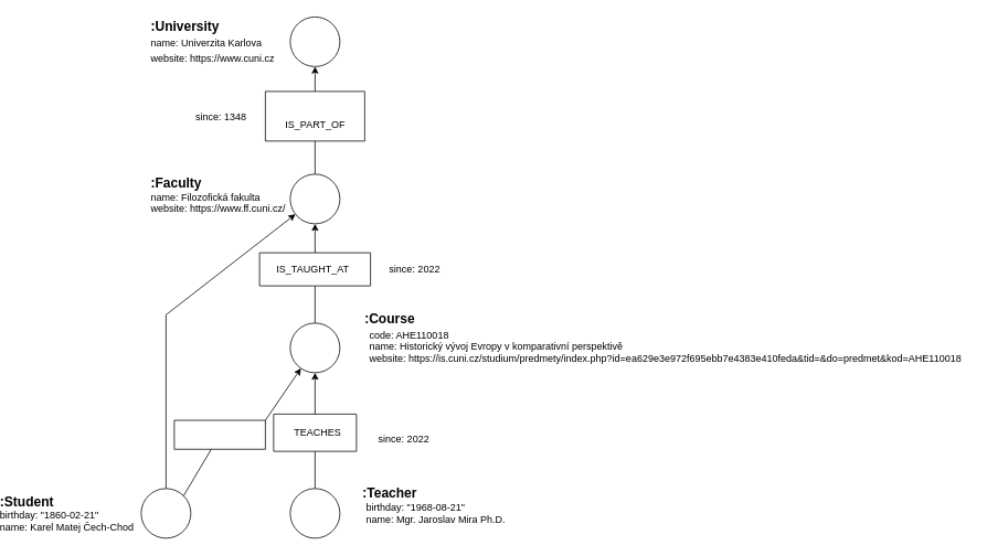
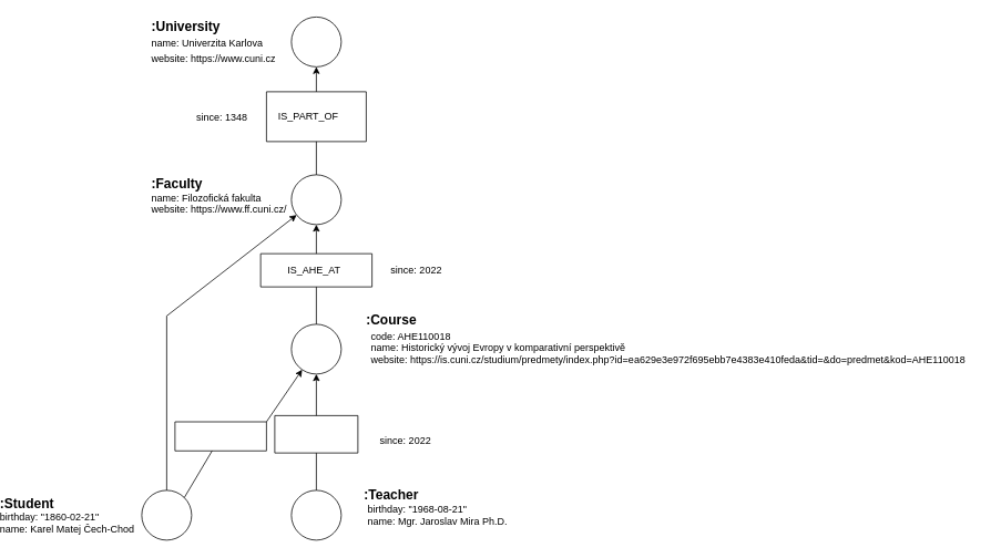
- <mxCell id="8" value="IS_PART_OF" style="text;html=1;align=center;verticalAlign=middle;resizable=0;points=[];autosize=1;strokeColor=none;fillColor=none;fontSize=12;" vertex="1" parent="7"><mxGeometry x="10" y="25" width="100" height="30" as="geometry" /></mxCell>
+ <mxCell id="8" value="IS_PART_OF" style="text;html=1;align=center;verticalAlign=middle;resizable=0;points=[];autosize=1;strokeColor=none;fillColor=none;fontSize=12;" vertex="1" parent="7"><mxGeometry y="15" width="100" height="30" as="geometry" /></mxCell>
- <mxCell id="16" value="IS_TAUGHT_AT" style="text;html=1;align=center;verticalAlign=middle;resizable=0;points=[];autosize=1;strokeColor=none;fillColor=none;fontSize=12;" vertex="1" parent="15"><mxGeometry x="9" y="5" width="110" height="30" as="geometry" /></mxCell>
+ <mxCell id="16" value="IS_AHE_AT" style="text;html=1;align=center;verticalAlign=middle;resizable=0;points=[];autosize=1;strokeColor=none;fillColor=none;fontSize=12;" vertex="1" parent="15"><mxGeometry x="9" y="5" width="110" height="30" as="geometry" /></mxCell>
- <mxCell id="22" value="TEACHES" style="text;html=1;align=center;verticalAlign=middle;resizable=0;points=[];autosize=1;strokeColor=none;fillColor=none;fontSize=12;" vertex="1" parent="21"><mxGeometry x="13" y="7.5" width="80" height="30" as="geometry" /></mxCell>
